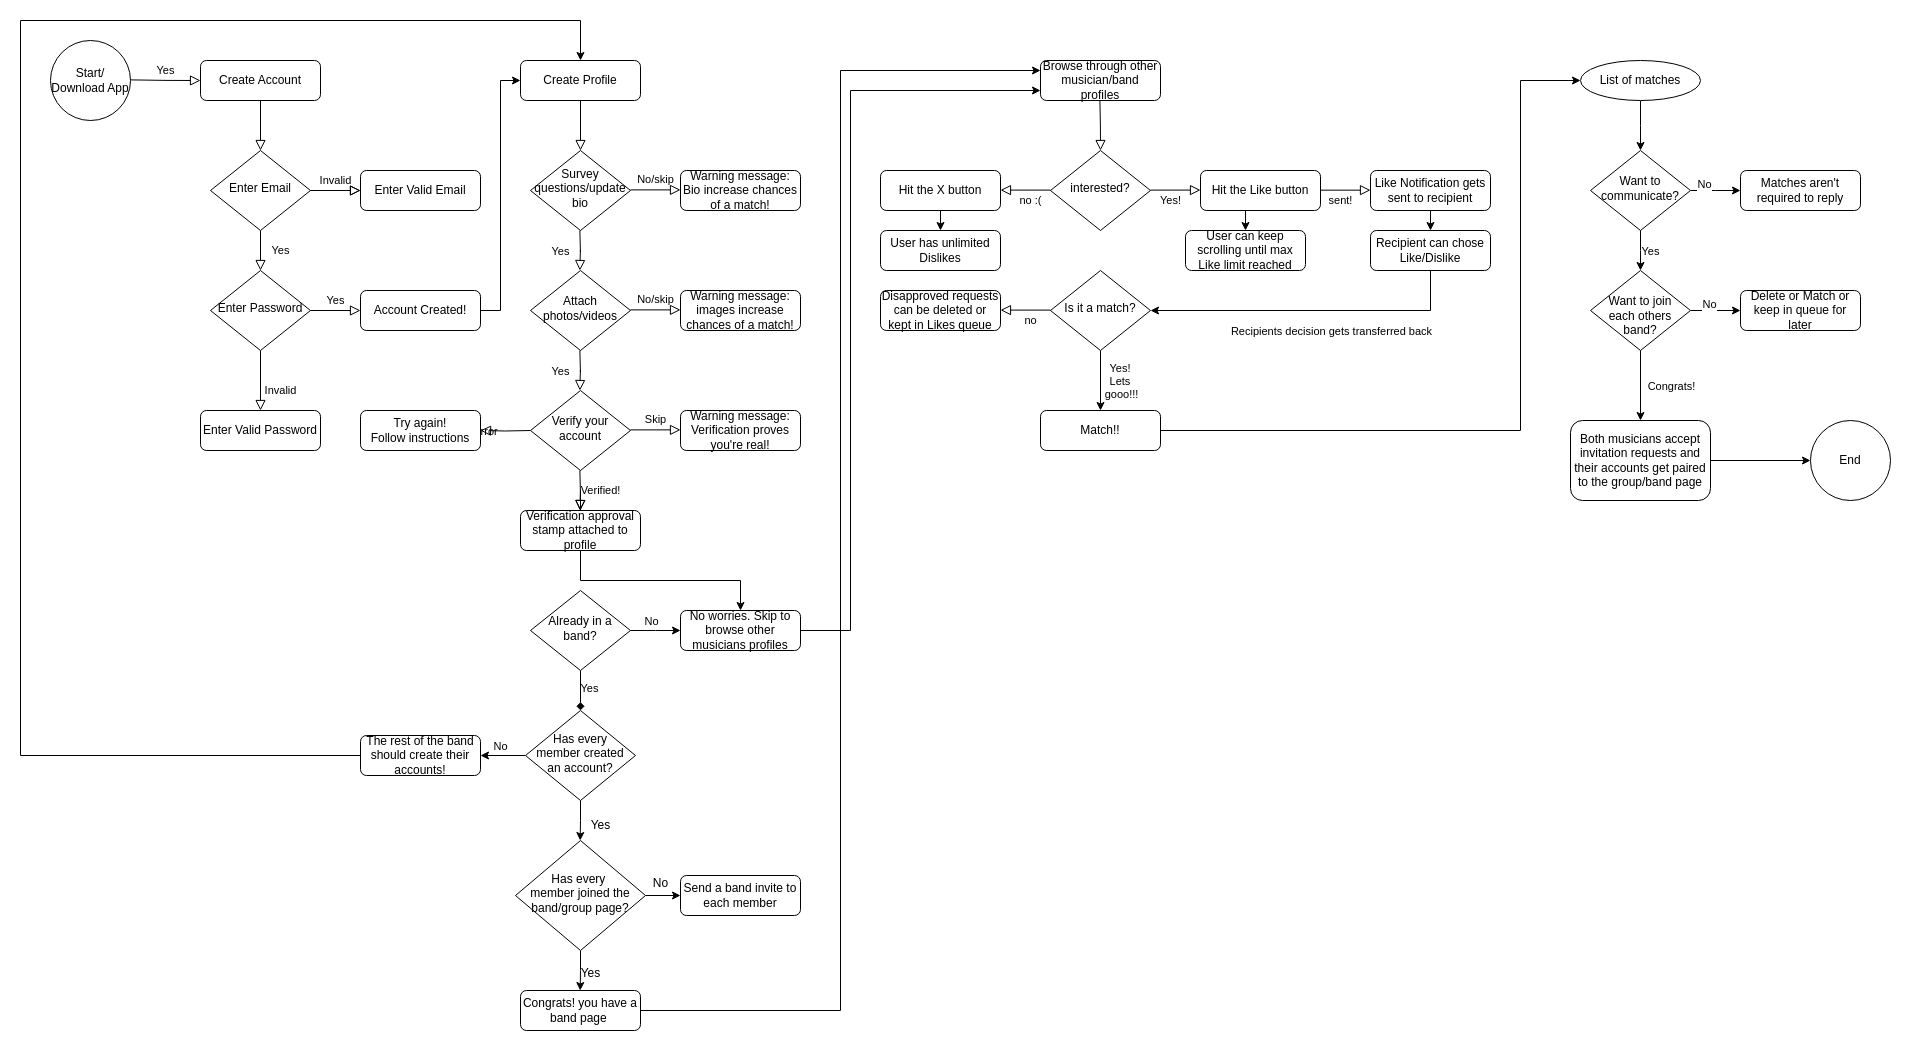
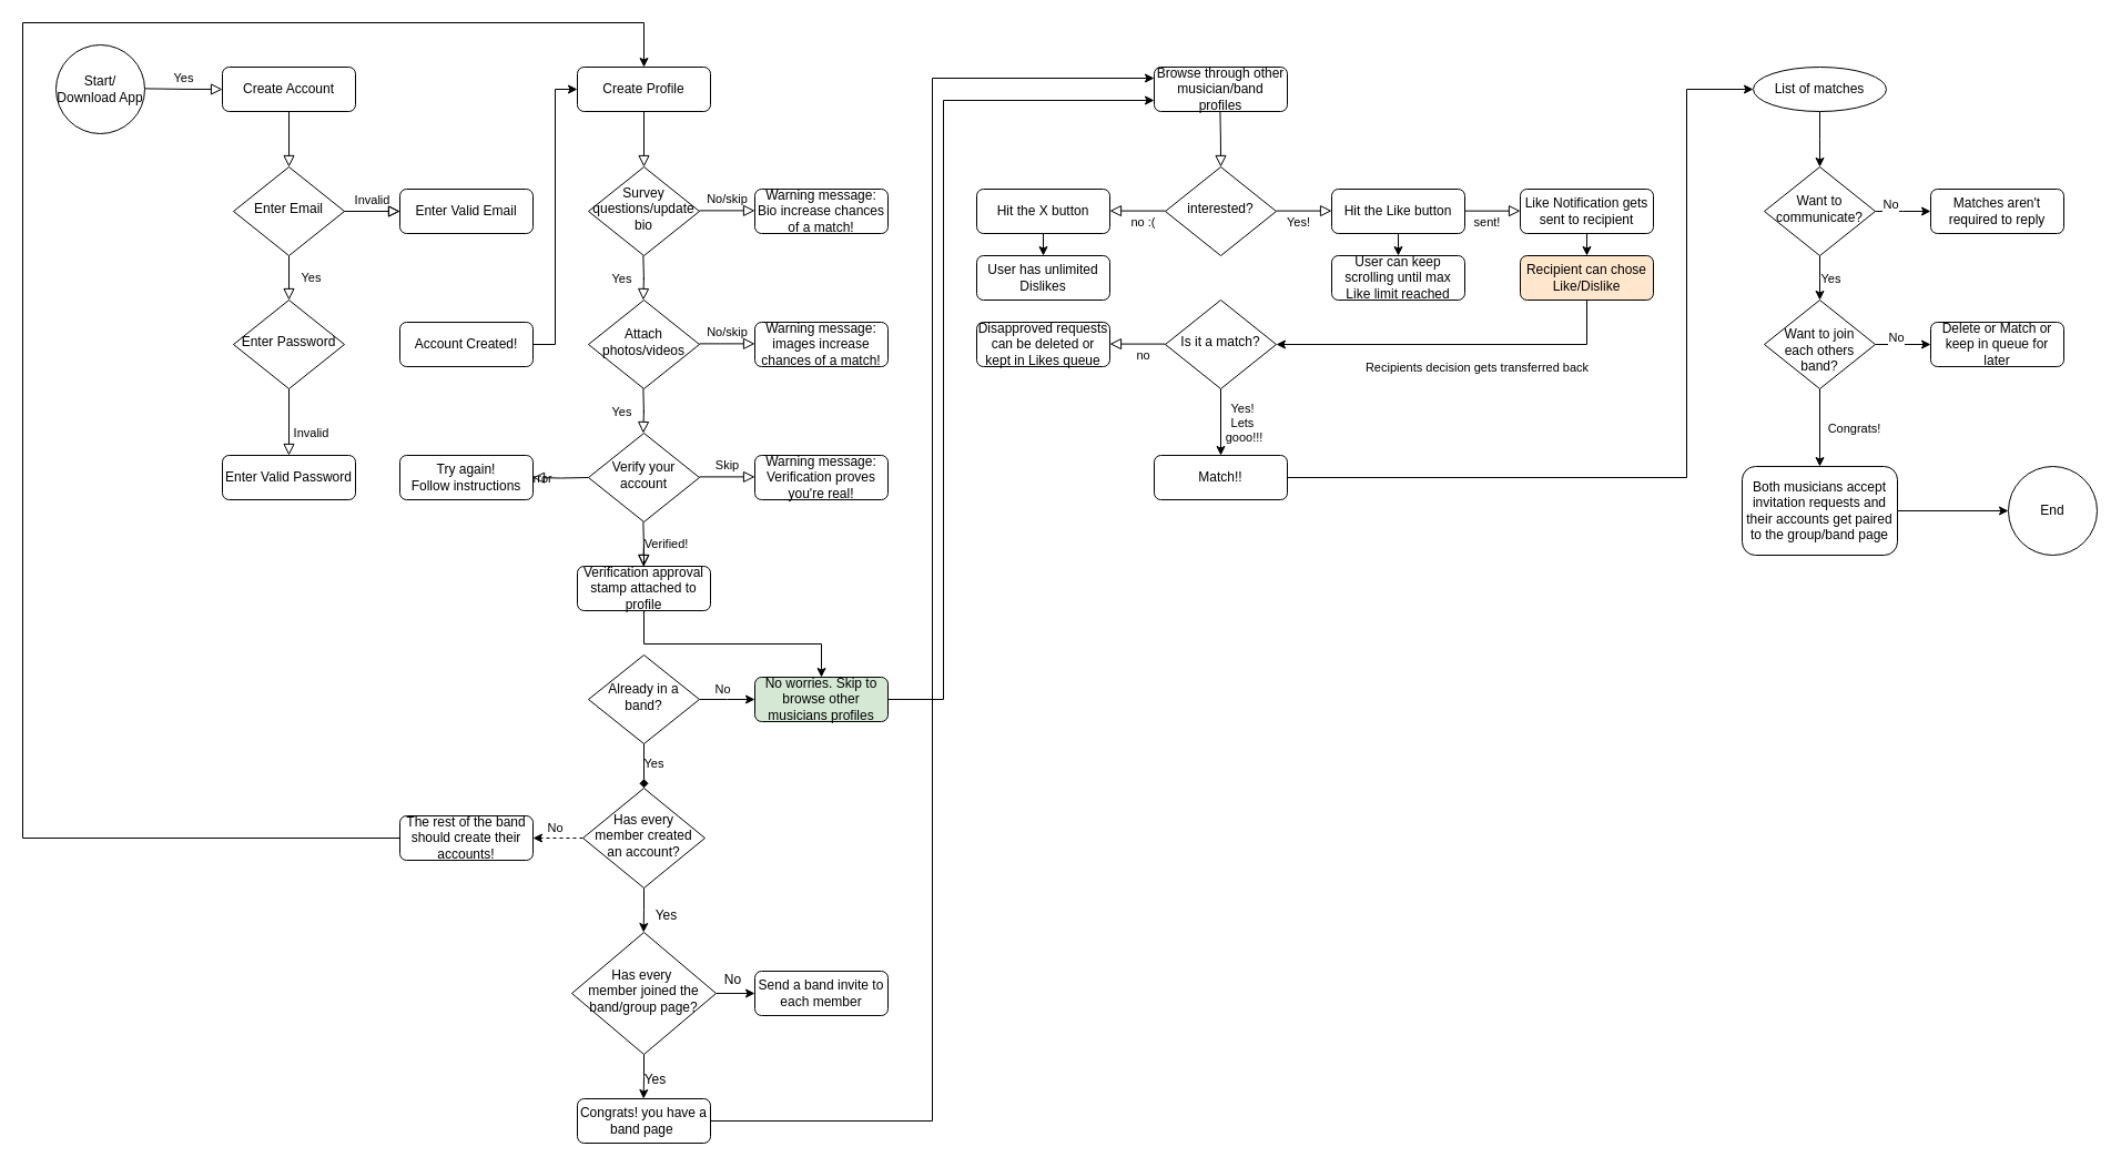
- <mxCell id="59" value="User can keep scrolling until max Like limit reached" style="rounded=1;whiteSpace=wrap;html=1;fontSize=12;glass=0;strokeWidth=1;shadow=0;" parent="1" vertex="1"><mxGeometry x="1185" y="230" width="120" height="40" as="geometry" /></mxCell>
+ <mxCell id="59" value="User can keep scrolling until max Like limit reached" style="rounded=1;whiteSpace=wrap;html=1;fontSize=12;glass=0;strokeWidth=1;shadow=0;" parent="1" vertex="1"><mxGeometry x="1200" y="230" width="120" height="40" as="geometry" /></mxCell>
- <mxCell id="64" value="Recipient can chose Like/Dislike" style="rounded=1;whiteSpace=wrap;html=1;fontSize=12;glass=0;strokeWidth=1;shadow=0;" parent="1" vertex="1"><mxGeometry x="1370" y="230" width="120" height="40" as="geometry" /></mxCell>
+ <mxCell id="64" value="Recipient can chose Like/Dislike" style="rounded=1;whiteSpace=wrap;html=1;fontSize=12;glass=0;strokeWidth=1;shadow=0;fillColor=#ffe6cc;" parent="1" vertex="1"><mxGeometry x="1370" y="230" width="120" height="40" as="geometry" /></mxCell>
- <mxCell id="9" value="Yes" style="edgeStyle=orthogonalEdgeStyle;rounded=0;html=1;jettySize=auto;orthogonalLoop=1;fontSize=11;endArrow=block;endFill=0;endSize=8;strokeWidth=1;shadow=0;labelBackgroundColor=none;" parent="1" source="10" target="13" edge="1"><mxGeometry y="10" relative="1" as="geometry"><mxPoint as="offset" /></mxGeometry></mxCell>
- <mxCell id="85" value="No worries. Skip to browse other musicians profiles" style="rounded=1;whiteSpace=wrap;html=1;" parent="1" vertex="1"><mxGeometry x="680" y="610" width="120" height="40" as="geometry" /></mxCell>
+ <mxCell id="85" value="No worries. Skip to browse other musicians profiles" style="rounded=1;whiteSpace=wrap;html=1;fillColor=#d5e8d4;" parent="1" vertex="1"><mxGeometry x="680" y="610" width="120" height="40" as="geometry" /></mxCell>
- <mxCell id="86" style="edgeStyle=orthogonalEdgeStyle;rounded=0;orthogonalLoop=1;jettySize=auto;html=1;exitX=0;exitY=0.5;exitDx=0;exitDy=0;entryX=1;entryY=0.5;entryDx=0;entryDy=0;" parent="1" source="89" target="39" edge="1"><mxGeometry relative="1" as="geometry" /></mxCell>
+ <mxCell id="86" style="edgeStyle=orthogonalEdgeStyle;rounded=0;orthogonalLoop=1;jettySize=auto;html=1;exitX=0;exitY=0.5;exitDx=0;exitDy=0;entryX=1;entryY=0.5;entryDx=0;entryDy=0;dashed=1;" parent="1" source="89" target="39" edge="1"><mxGeometry relative="1" as="geometry" /></mxCell>
